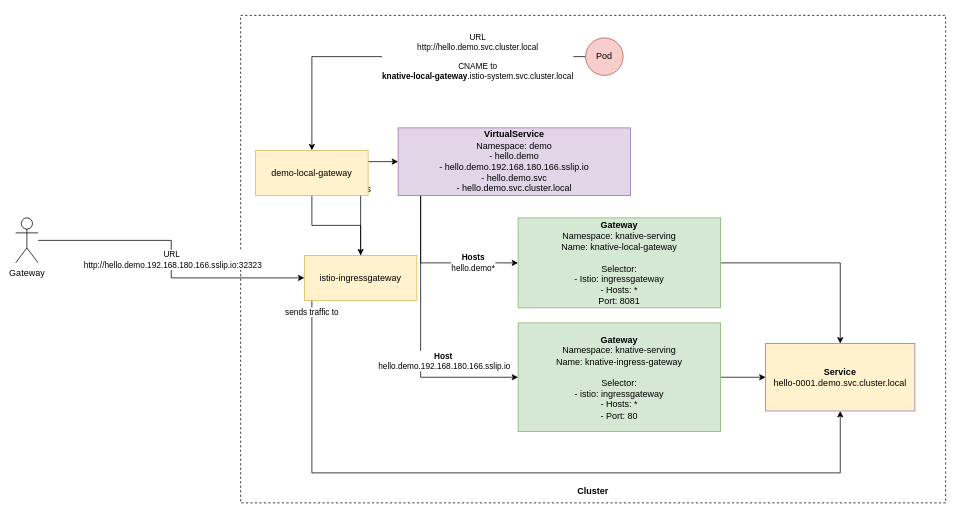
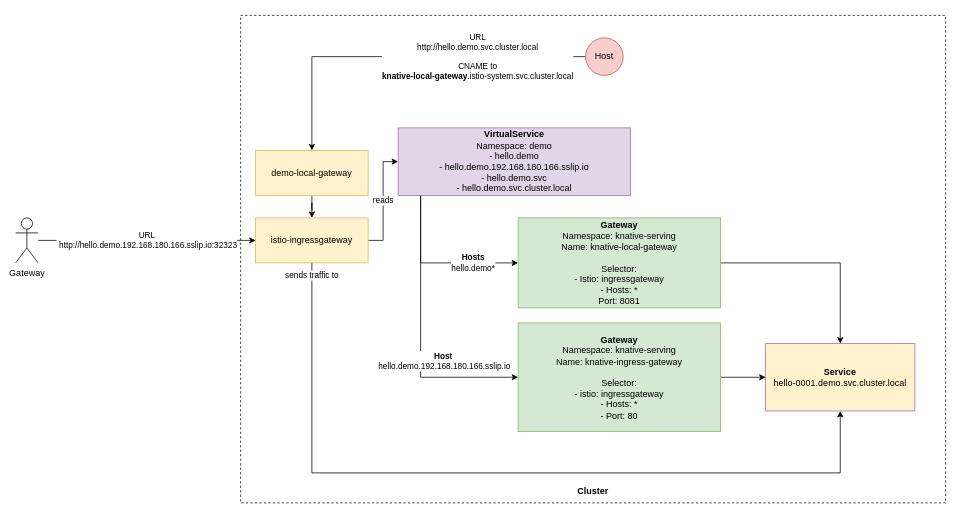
- <mxCell id="17" value="Pod" style="ellipse;whiteSpace=wrap;html=1;aspect=fixed;fillColor=#f8cecc;strokeColor=#b85450;" parent="1" vertex="1"><mxGeometry x="780" y="50" width="50" height="50" as="geometry" /></mxCell>
+ <mxCell id="17" value="Host" style="ellipse;whiteSpace=wrap;html=1;aspect=fixed;fillColor=#f8cecc;strokeColor=#b85450;" parent="1" vertex="1"><mxGeometry x="780" y="50" width="50" height="50" as="geometry" /></mxCell>
- <mxCell id="7" value="istio-ingressgateway" style="rounded=0;whiteSpace=wrap;html=1;fillColor=#fff2cc;strokeColor=#d6b656;" parent="1" vertex="1"><mxGeometry x="405" y="340" width="150" height="60" as="geometry" /></mxCell>
+ <mxCell id="7" value="istio-ingressgateway" style="rounded=0;whiteSpace=wrap;html=1;fillColor=#fff2cc;strokeColor=#d6b656;" parent="1" vertex="1"><mxGeometry x="340" y="290" width="150" height="60" as="geometry" /></mxCell>
